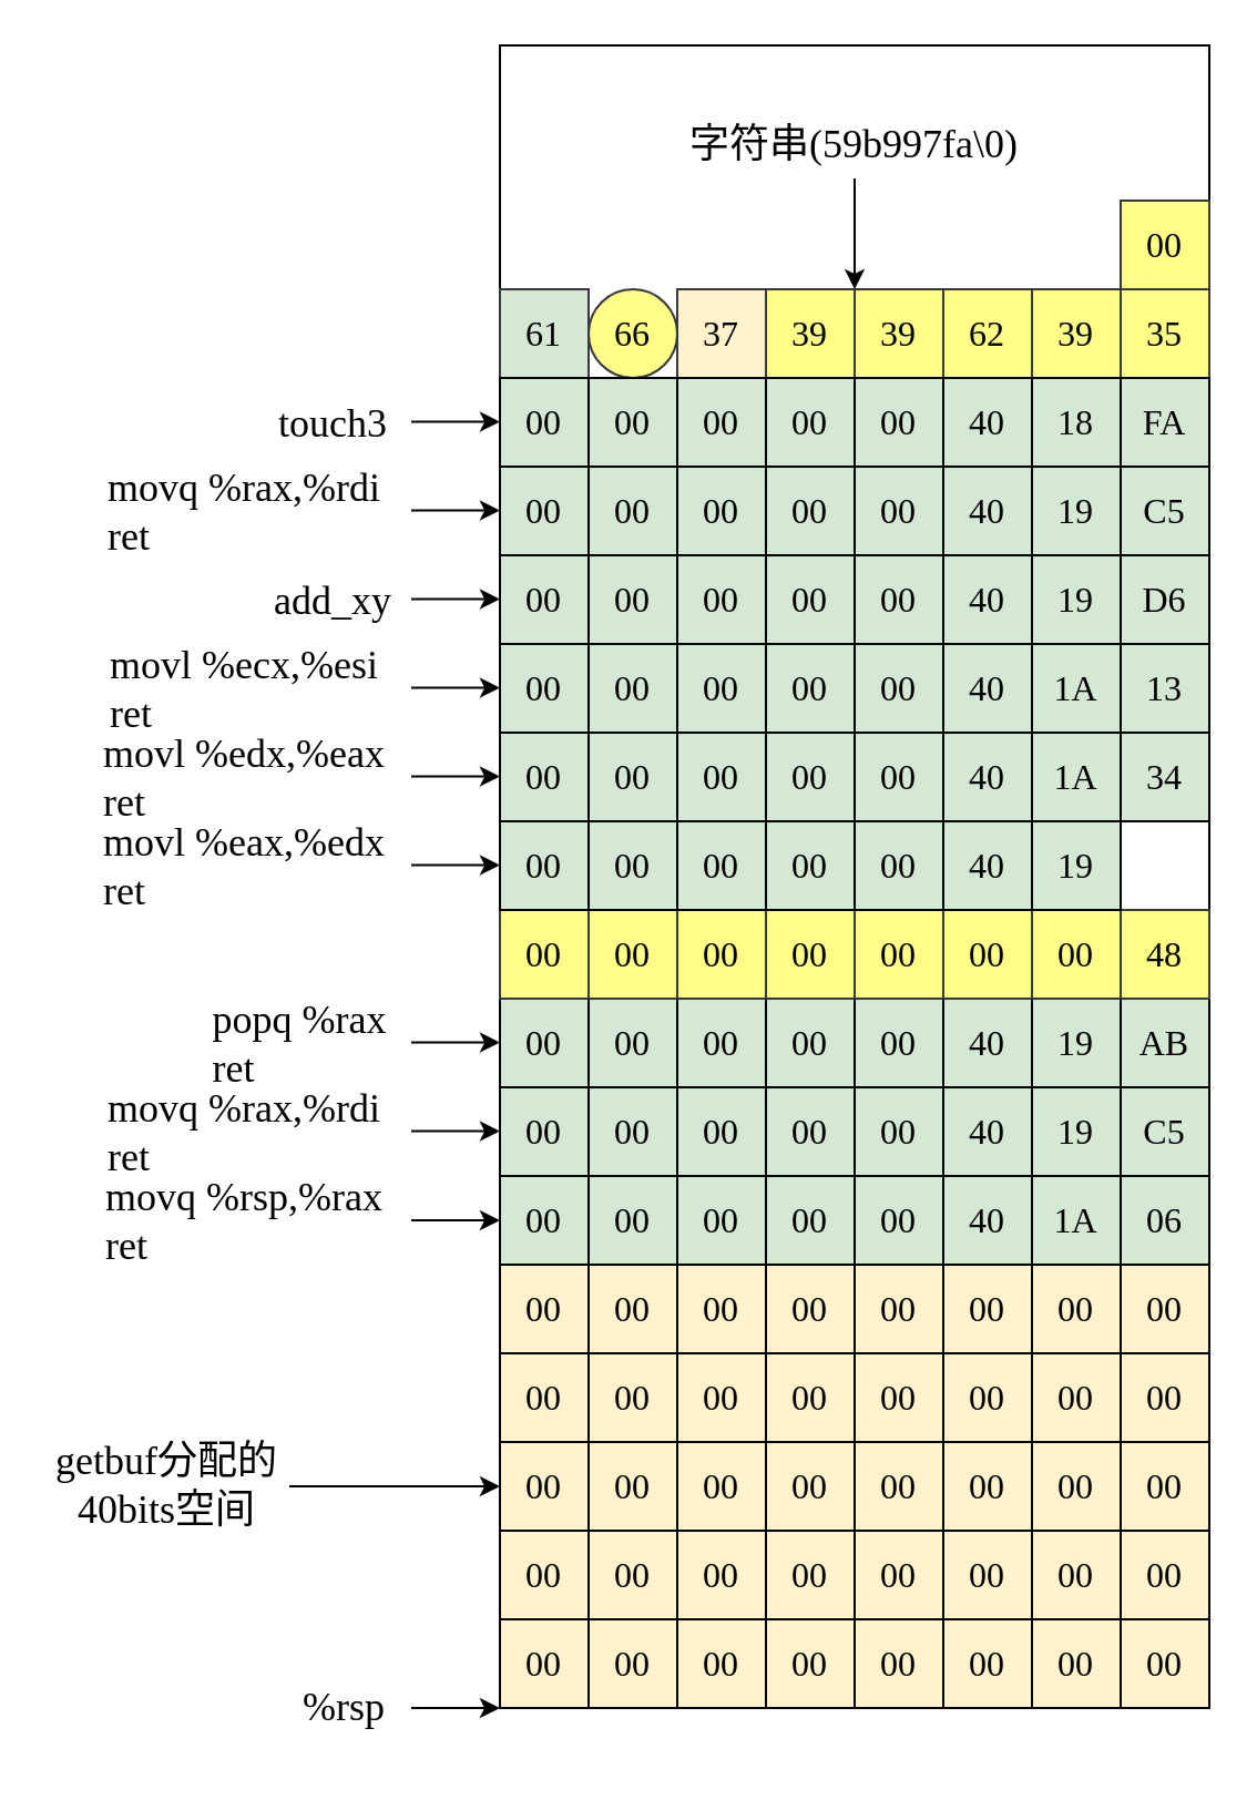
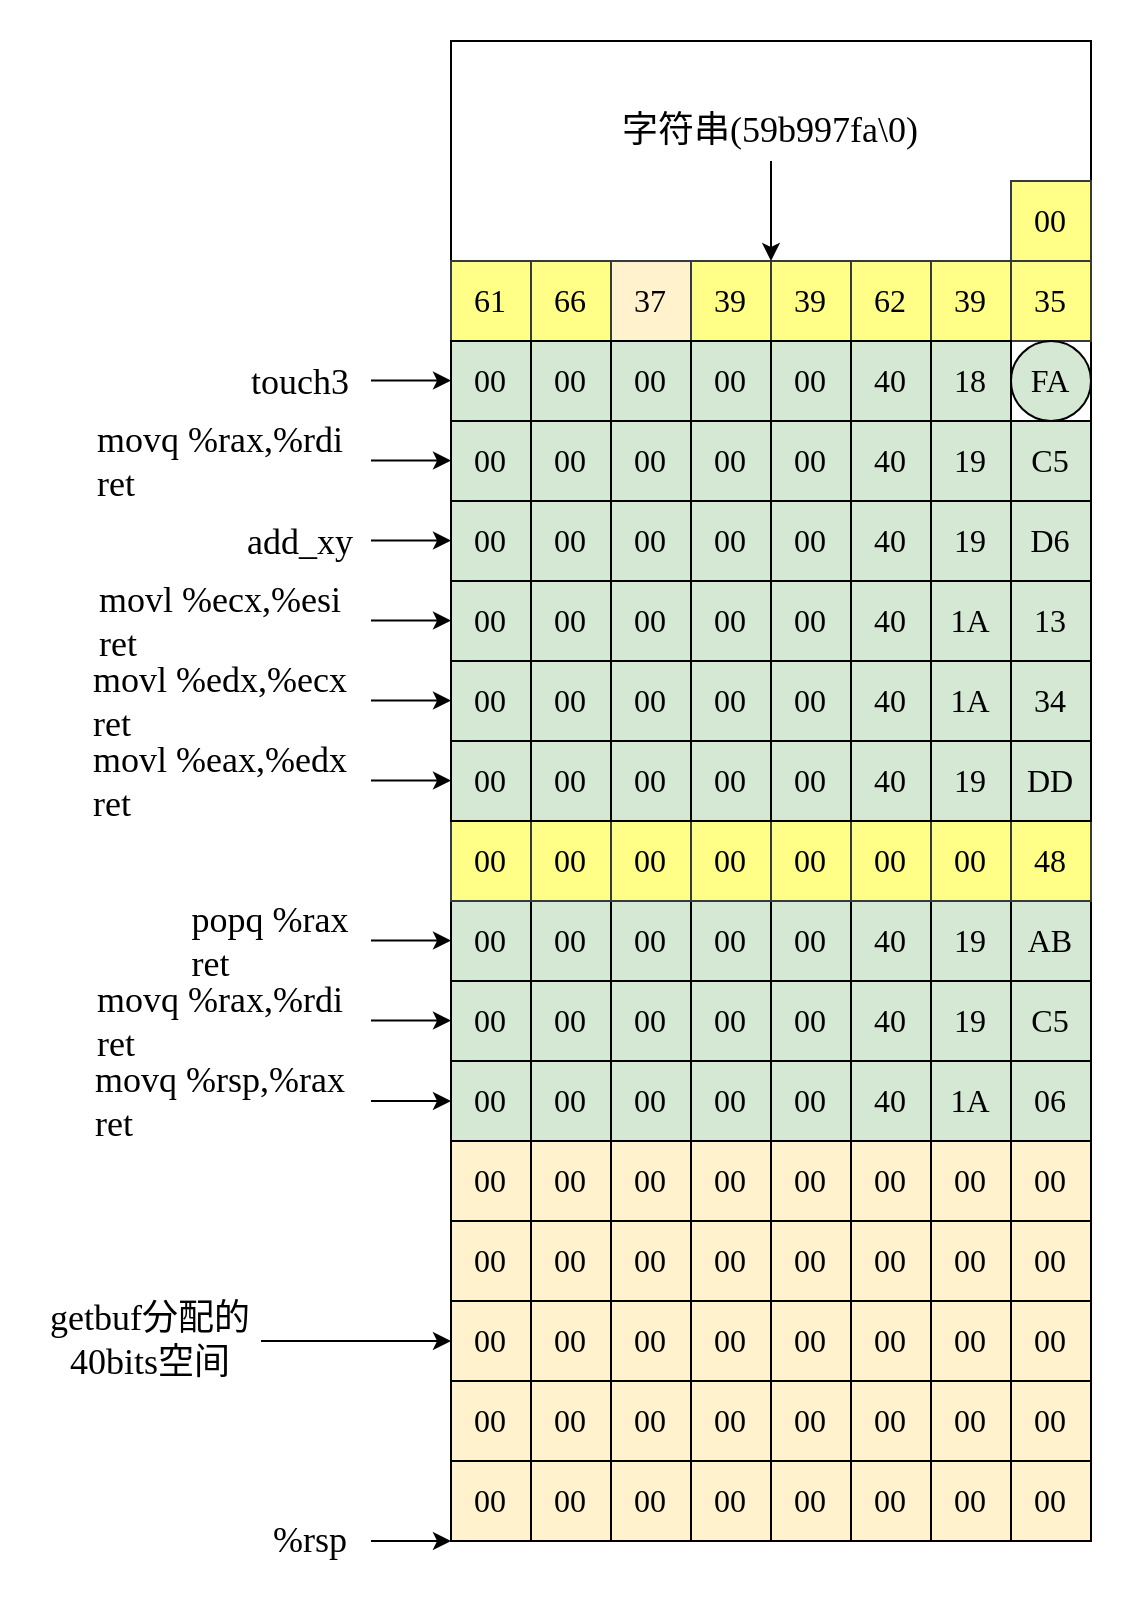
- <mxCell id="51" value="&lt;font&gt;&lt;span style=&quot;font-size: 16px;&quot;&gt;61&lt;/span&gt;&lt;/font&gt;" style="rounded=0;whiteSpace=wrap;html=1;fontSize=18;fillColor=#d5e8d4;strokeColor=#36393d;labelBackgroundColor=none;labelBorderColor=none;fontFamily=JetBrains Mono;" parent="1" vertex="1"><mxGeometry x="225" y="130" width="40" height="40" as="geometry" /></mxCell>
+ <mxCell id="51" value="&lt;font&gt;&lt;span style=&quot;font-size: 16px;&quot;&gt;61&lt;/span&gt;&lt;/font&gt;" style="rounded=0;whiteSpace=wrap;html=1;fontSize=18;fillColor=#ffff88;strokeColor=#36393d;labelBackgroundColor=none;labelBorderColor=none;fontFamily=JetBrains Mono;" parent="1" vertex="1"><mxGeometry x="225" y="130" width="40" height="40" as="geometry" /></mxCell>
- <mxCell id="50" value="&lt;font&gt;&lt;span style=&quot;font-size: 16px;&quot;&gt;66&lt;/span&gt;&lt;/font&gt;" style="ellipse;whiteSpace=wrap;html=1;fontSize=18;fillColor=#ffff88;strokeColor=#36393d;labelBackgroundColor=none;labelBorderColor=none;fontFamily=JetBrains Mono;" parent="1" vertex="1"><mxGeometry x="265" y="130" width="40" height="40" as="geometry" /></mxCell>
+ <mxCell id="50" value="&lt;font&gt;&lt;span style=&quot;font-size: 16px;&quot;&gt;66&lt;/span&gt;&lt;/font&gt;" style="rounded=0;whiteSpace=wrap;html=1;fontSize=18;fillColor=#ffff88;strokeColor=#36393d;labelBackgroundColor=none;labelBorderColor=none;fontFamily=JetBrains Mono;" parent="1" vertex="1"><mxGeometry x="265" y="130" width="40" height="40" as="geometry" /></mxCell>
- <mxCell id="149" value="&lt;span style=&quot;font-size: 16px;&quot;&gt;FA&lt;/span&gt;" style="rounded=0;whiteSpace=wrap;html=1;fontSize=18;fillColor=#d5e8d4;strokeColor=#000000;labelBackgroundColor=none;labelBorderColor=none;fontFamily=JetBrains Mono;" parent="1" vertex="1"><mxGeometry x="505" y="170" width="40" height="40" as="geometry" /></mxCell>
+ <mxCell id="149" value="&lt;span style=&quot;font-size: 16px;&quot;&gt;FA&lt;/span&gt;" style="ellipse;whiteSpace=wrap;html=1;fontSize=18;fillColor=#d5e8d4;strokeColor=#000000;labelBackgroundColor=none;labelBorderColor=none;fontFamily=JetBrains Mono;" parent="1" vertex="1"><mxGeometry x="505" y="170" width="40" height="40" as="geometry" /></mxCell>
- <mxCell id="161" value="&lt;div style=&quot;border-color: var(--border-color); font-size: 18px; text-align: left; line-height: 22px;&quot;&gt;&lt;span style=&quot;border-color: var(--border-color);&quot;&gt;movl %edx,%eax&lt;/span&gt;&lt;/div&gt;&lt;div style=&quot;border-color: var(--border-color); font-size: 18px; text-align: left; line-height: 22px;&quot;&gt;&lt;span style=&quot;border-color: var(--border-color);&quot;&gt;ret&lt;/span&gt;&lt;/div&gt;" style="text;html=1;strokeColor=none;fillColor=none;align=center;verticalAlign=middle;whiteSpace=wrap;rounded=0;fontColor=#000000;fontFamily=JetBrains Mono;" parent="1" vertex="1"><mxGeometry x="25" y="335" width="170" height="30" as="geometry" /></mxCell>
+ <mxCell id="161" value="&lt;div style=&quot;border-color: var(--border-color); font-size: 18px; text-align: left; line-height: 22px;&quot;&gt;&lt;span style=&quot;border-color: var(--border-color);&quot;&gt;movl %edx,%ecx&lt;/span&gt;&lt;/div&gt;&lt;div style=&quot;border-color: var(--border-color); font-size: 18px; text-align: left; line-height: 22px;&quot;&gt;&lt;span style=&quot;border-color: var(--border-color);&quot;&gt;ret&lt;/span&gt;&lt;/div&gt;" style="text;html=1;strokeColor=none;fillColor=none;align=center;verticalAlign=middle;whiteSpace=wrap;rounded=0;fontColor=#000000;fontFamily=JetBrains Mono;" parent="1" vertex="1"><mxGeometry x="25" y="335" width="170" height="30" as="geometry" /></mxCell>
+ <mxCell id="102" value="&lt;span style=&quot;font-size: 16px;&quot;&gt;DD&lt;/span&gt;" style="rounded=0;whiteSpace=wrap;html=1;fontSize=18;fillColor=#d5e8d4;strokeColor=#000000;labelBackgroundColor=none;labelBorderColor=none;fontFamily=JetBrains Mono;" parent="1" vertex="1"><mxGeometry x="505" y="370" width="40" height="40" as="geometry" /></mxCell>
